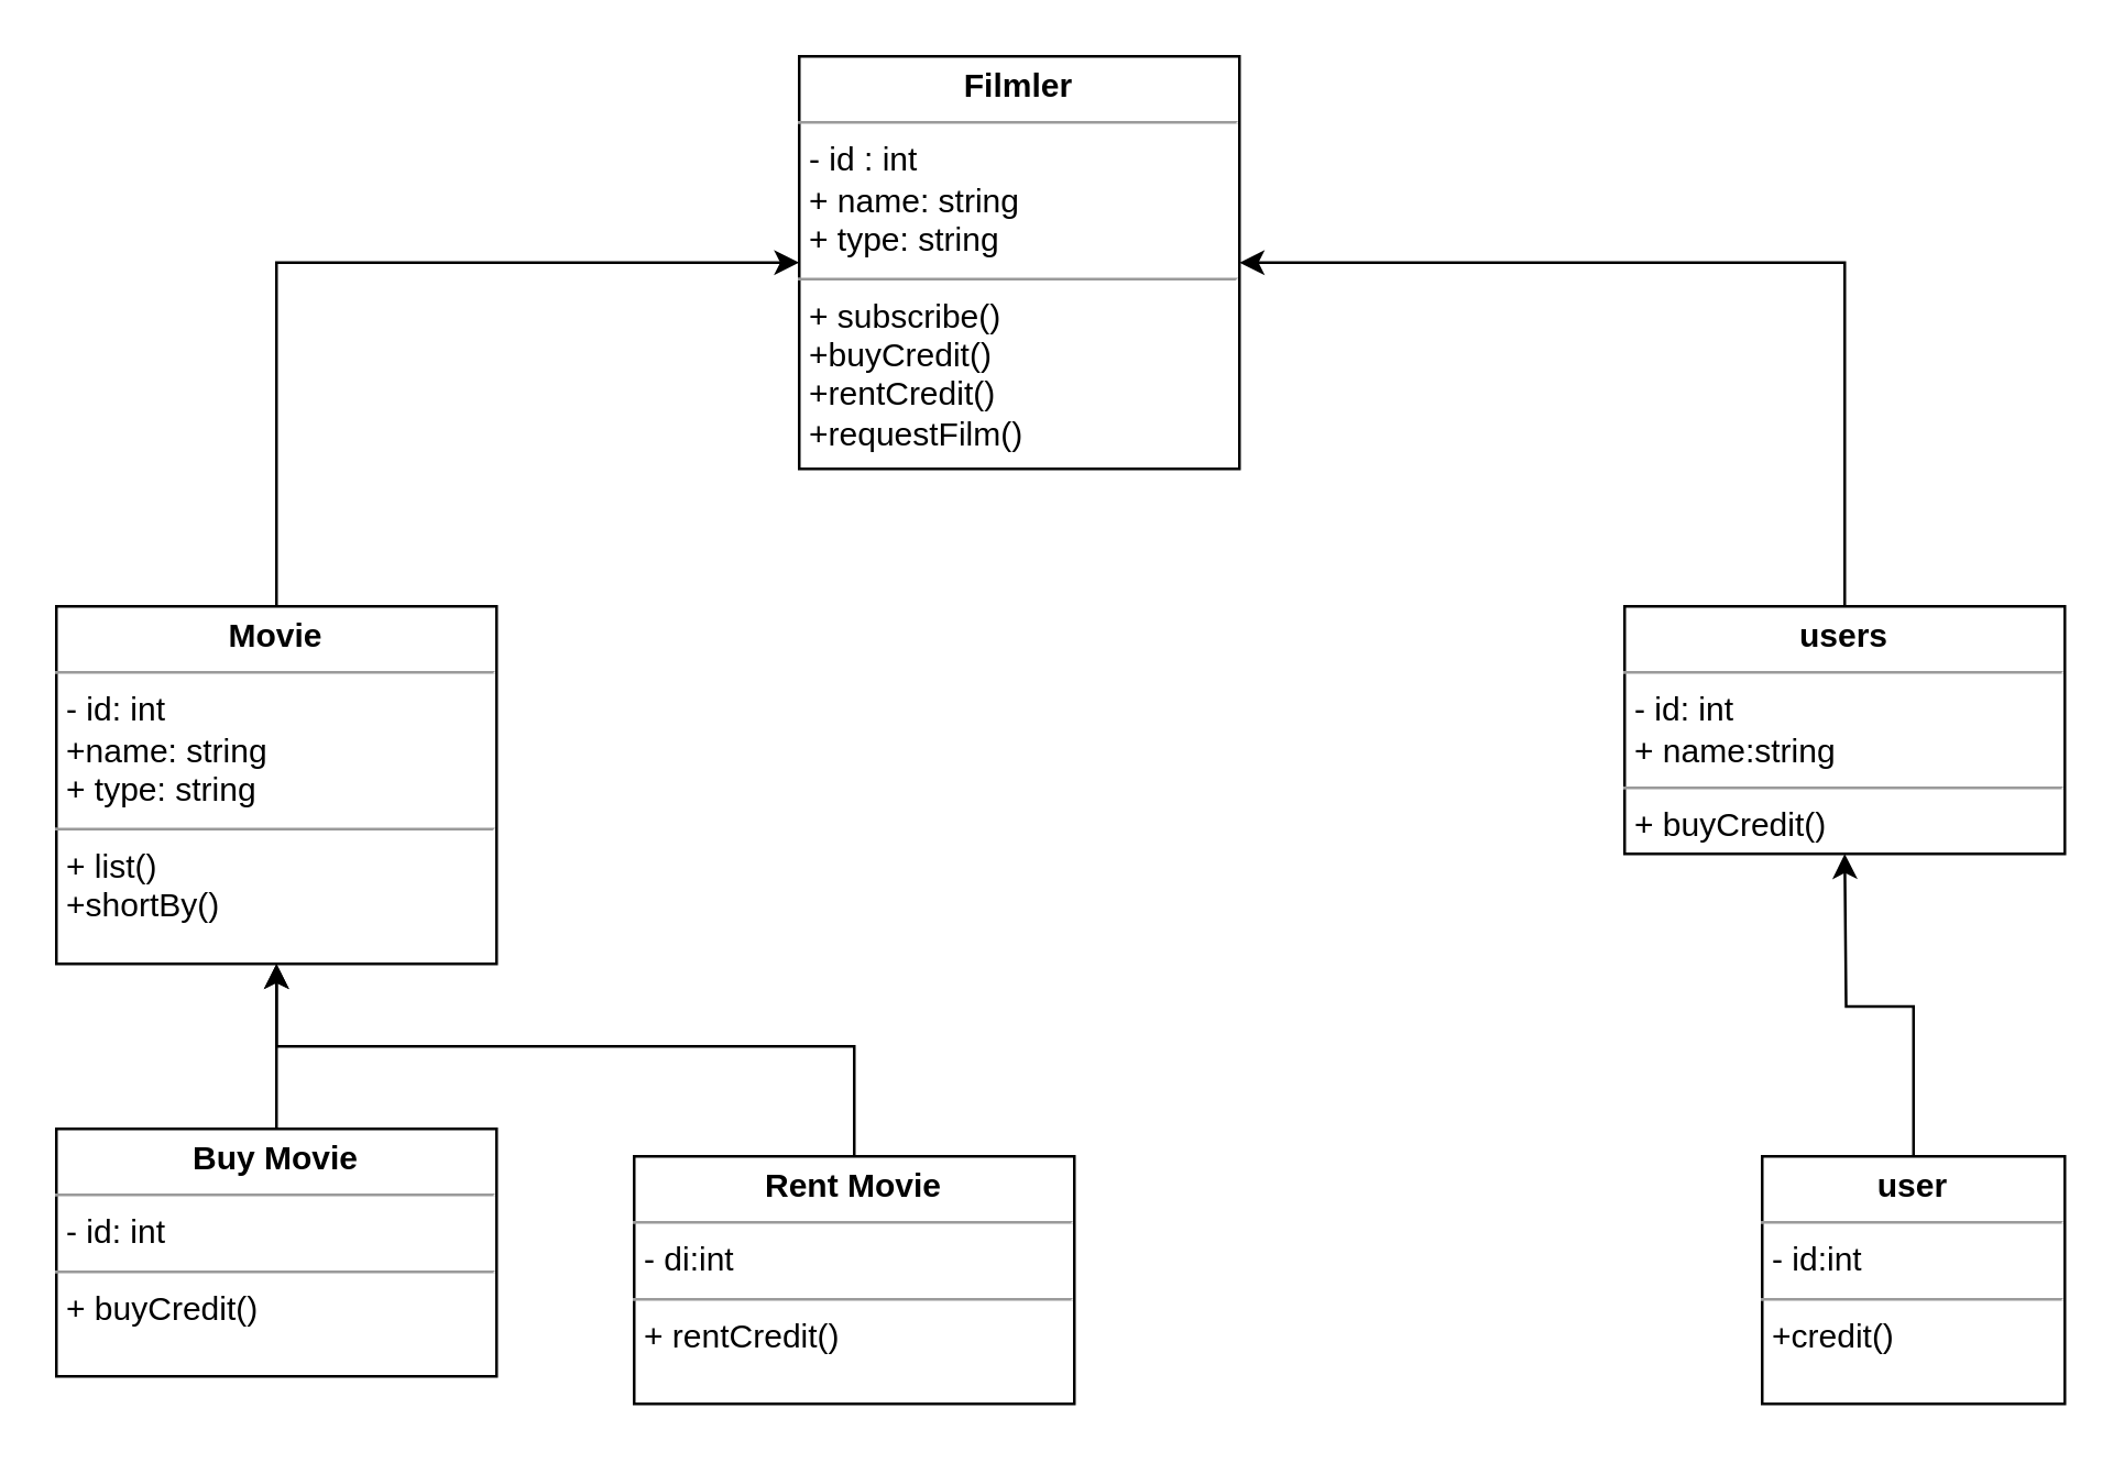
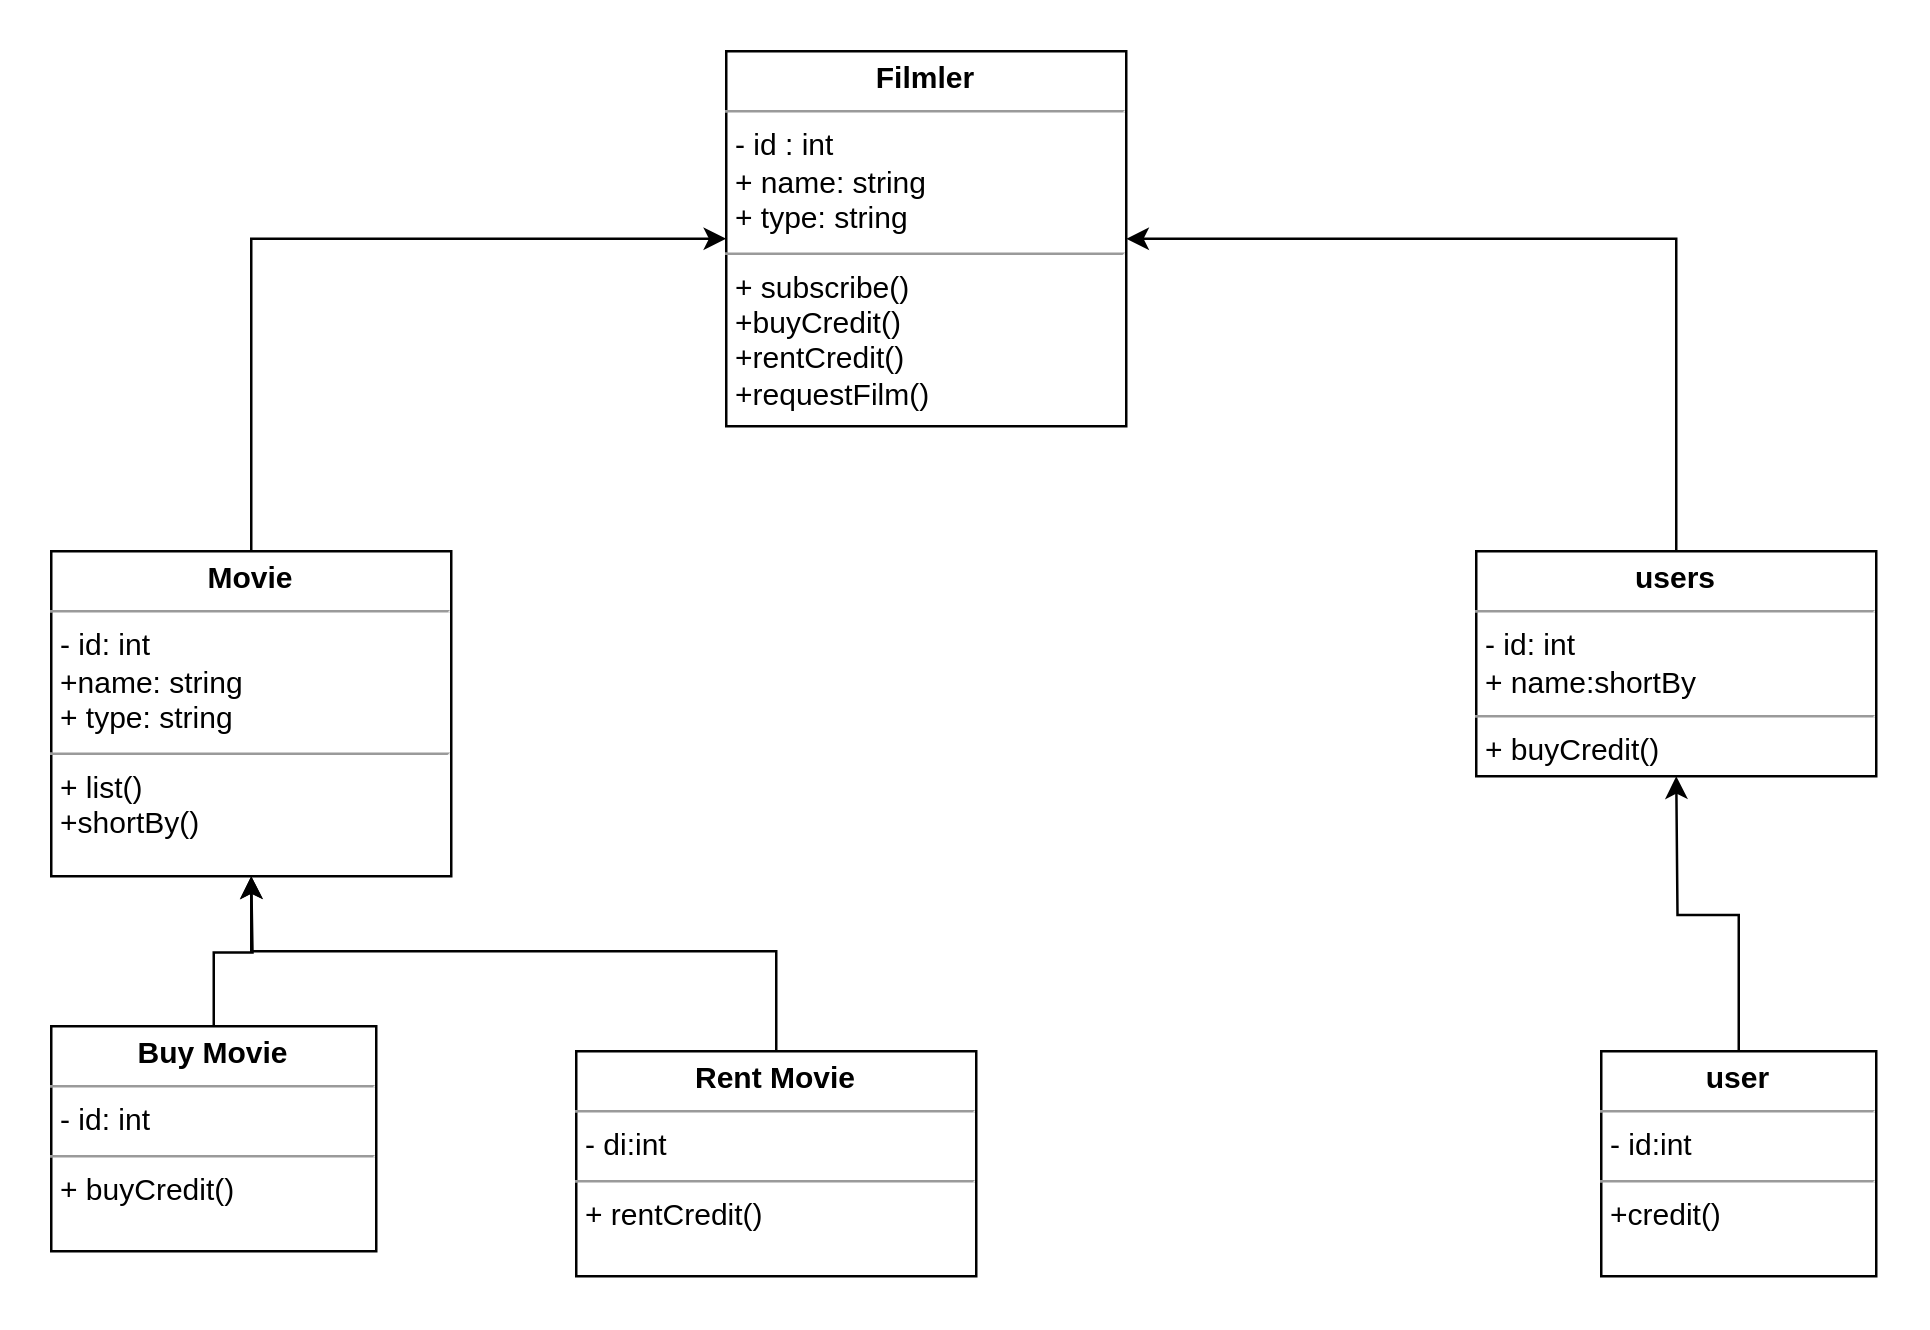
- <mxCell id="3" value="&lt;p style=&quot;margin:0px;margin-top:4px;text-align:center;&quot;&gt;&lt;b&gt;users&lt;/b&gt;&lt;/p&gt;&lt;hr size=&quot;1&quot;&gt;&lt;p style=&quot;margin:0px;margin-left:4px;&quot;&gt;- id: int&lt;/p&gt;&lt;p style=&quot;margin:0px;margin-left:4px;&quot;&gt;+ name:string&lt;/p&gt;&lt;hr size=&quot;1&quot;&gt;&lt;p style=&quot;margin:0px;margin-left:4px;&quot;&gt;+ buyCredit()&lt;/p&gt;" style="verticalAlign=top;align=left;overflow=fill;fontSize=12;fontFamily=Helvetica;html=1;whiteSpace=wrap;" vertex="1" parent="1"><mxGeometry x="590" y="220" width="160" height="90" as="geometry" /></mxCell>
+ <mxCell id="3" value="&lt;p style=&quot;margin:0px;margin-top:4px;text-align:center;&quot;&gt;&lt;b&gt;users&lt;/b&gt;&lt;/p&gt;&lt;hr size=&quot;1&quot;&gt;&lt;p style=&quot;margin:0px;margin-left:4px;&quot;&gt;- id: int&lt;/p&gt;&lt;p style=&quot;margin:0px;margin-left:4px;&quot;&gt;+ name:shortBy&lt;/p&gt;&lt;hr size=&quot;1&quot;&gt;&lt;p style=&quot;margin:0px;margin-left:4px;&quot;&gt;+ buyCredit()&lt;/p&gt;" style="verticalAlign=top;align=left;overflow=fill;fontSize=12;fontFamily=Helvetica;html=1;whiteSpace=wrap;" vertex="1" parent="1"><mxGeometry x="590" y="220" width="160" height="90" as="geometry" /></mxCell>
- <mxCell id="7" value="&lt;p style=&quot;margin:0px;margin-top:4px;text-align:center;&quot;&gt;&lt;b&gt;Buy Movie&lt;/b&gt;&lt;/p&gt;&lt;hr size=&quot;1&quot;&gt;&lt;p style=&quot;margin:0px;margin-left:4px;&quot;&gt;- id: int&lt;/p&gt;&lt;hr size=&quot;1&quot;&gt;&lt;p style=&quot;margin:0px;margin-left:4px;&quot;&gt;+ buyCredit()&lt;/p&gt;" style="verticalAlign=top;align=left;overflow=fill;fontSize=12;fontFamily=Helvetica;html=1;whiteSpace=wrap;" vertex="1" parent="1"><mxGeometry x="20" y="410" width="160" height="90" as="geometry" /></mxCell>
+ <mxCell id="7" value="&lt;p style=&quot;margin:0px;margin-top:4px;text-align:center;&quot;&gt;&lt;b&gt;Buy Movie&lt;/b&gt;&lt;/p&gt;&lt;hr size=&quot;1&quot;&gt;&lt;p style=&quot;margin:0px;margin-left:4px;&quot;&gt;- id: int&lt;/p&gt;&lt;hr size=&quot;1&quot;&gt;&lt;p style=&quot;margin:0px;margin-left:4px;&quot;&gt;+ buyCredit()&lt;/p&gt;" style="verticalAlign=top;align=left;overflow=fill;fontSize=12;fontFamily=Helvetica;html=1;whiteSpace=wrap;" vertex="1" parent="1"><mxGeometry x="20" y="410" width="130" height="90" as="geometry" /></mxCell>
